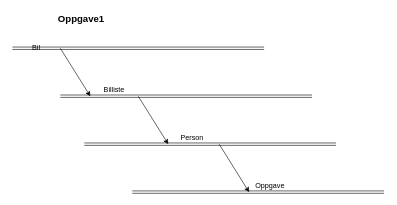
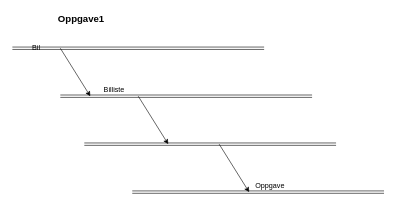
- <mxCell id="11" value="Person" style="text;html=1;strokeColor=none;fillColor=none;align=center;verticalAlign=middle;whiteSpace=wrap;rounded=0;" vertex="1" parent="1"><mxGeometry x="300" y="220" width="40" height="20" as="geometry" /></mxCell>
